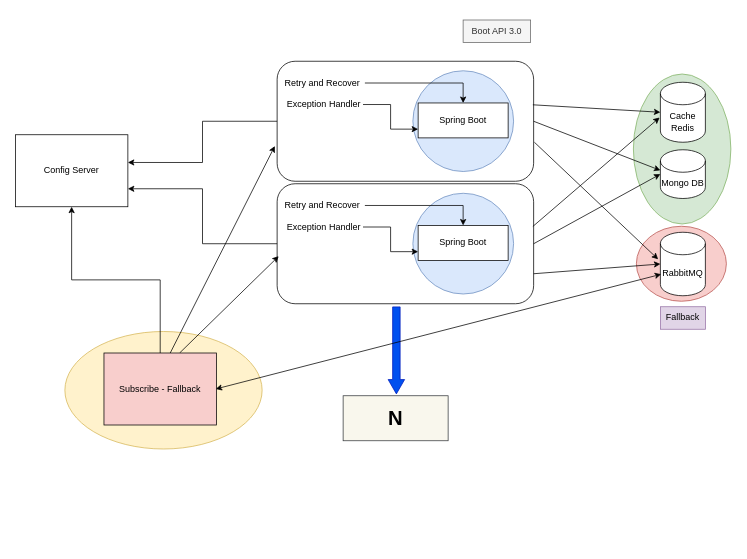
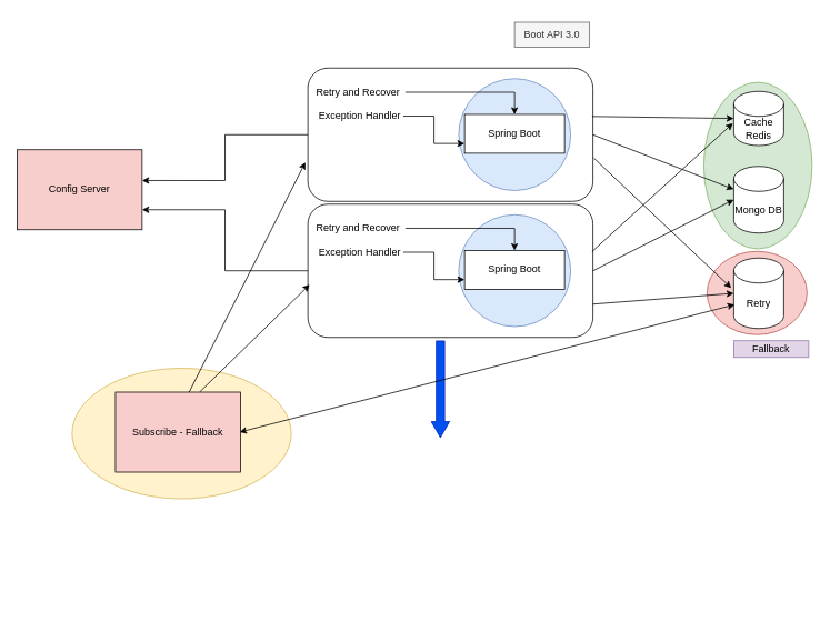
- <mxCell id="6" value="Cache Redis" style="shape=cylinder3;whiteSpace=wrap;html=1;boundedLbl=1;backgroundOutline=1;size=15;" vertex="1" parent="1"><mxGeometry x="880" y="109" width="60" height="80" as="geometry" /></mxCell>
+ <mxCell id="6" value="Cache Redis" style="shape=cylinder3;whiteSpace=wrap;html=1;boundedLbl=1;backgroundOutline=1;size=15;" vertex="1" parent="1"><mxGeometry x="880" y="109" width="60" height="65" as="geometry" /></mxCell>
- <mxCell id="44" value="Config Server" style="rounded=0;whiteSpace=wrap;html=1;" vertex="1" parent="43"><mxGeometry width="150" height="96" as="geometry" /></mxCell>
+ <mxCell id="44" value="Config Server" style="rounded=0;whiteSpace=wrap;html=1;fillColor=#f8cecc;" vertex="1" parent="43"><mxGeometry width="150" height="96" as="geometry" /></mxCell>
- <mxCell id="5" value="Mongo DB" style="shape=cylinder3;whiteSpace=wrap;html=1;boundedLbl=1;backgroundOutline=1;size=15;" vertex="1" parent="1"><mxGeometry x="880" y="199" width="60" height="65" as="geometry" /></mxCell>
+ <mxCell id="5" value="Mongo DB" style="shape=cylinder3;whiteSpace=wrap;html=1;boundedLbl=1;backgroundOutline=1;size=15;" vertex="1" parent="1"><mxGeometry x="880" y="199" width="60" height="80" as="geometry" /></mxCell>
- <mxCell id="17" value="RabbitMQ" style="shape=cylinder3;whiteSpace=wrap;html=1;boundedLbl=1;backgroundOutline=1;size=15;" vertex="1" parent="1"><mxGeometry x="880" y="309" width="60" height="84.667" as="geometry" /></mxCell>
+ <mxCell id="17" value="Retry" style="shape=cylinder3;whiteSpace=wrap;html=1;boundedLbl=1;backgroundOutline=1;size=15;" vertex="1" parent="1"><mxGeometry x="880" y="309" width="60" height="84.667" as="geometry" /></mxCell>
- <mxCell id="35" style="edgeStyle=orthogonalEdgeStyle;rounded=0;orthogonalLoop=1;jettySize=auto;html=1;entryX=0.5;entryY=1;entryDx=0;entryDy=0;" edge="1" parent="1" source="47" target="44"><mxGeometry relative="1" as="geometry" /></mxCell>
- <mxCell id="34" value="Fallback" style="text;html=1;strokeColor=#9673a6;fillColor=#e1d5e7;align=center;verticalAlign=middle;whiteSpace=wrap;rounded=0;" vertex="1" parent="1"><mxGeometry x="880" y="408.33" width="60" height="30" as="geometry" /></mxCell>
+ <mxCell id="34" value="Fallback" style="text;html=1;strokeColor=#9673a6;fillColor=#e1d5e7;align=center;verticalAlign=middle;whiteSpace=wrap;rounded=0;" vertex="1" parent="1"><mxGeometry x="880" y="408.33" width="90" height="20" as="geometry" /></mxCell>
- <mxCell id="42" value="N" style="text;html=1;align=center;verticalAlign=middle;whiteSpace=wrap;rounded=0;fontSize=27;fontStyle=1;fillColor=#f9f7ed;strokeColor=#36393d;" vertex="1" parent="1"><mxGeometry x="457" y="527" width="140" height="60" as="geometry" /></mxCell>
